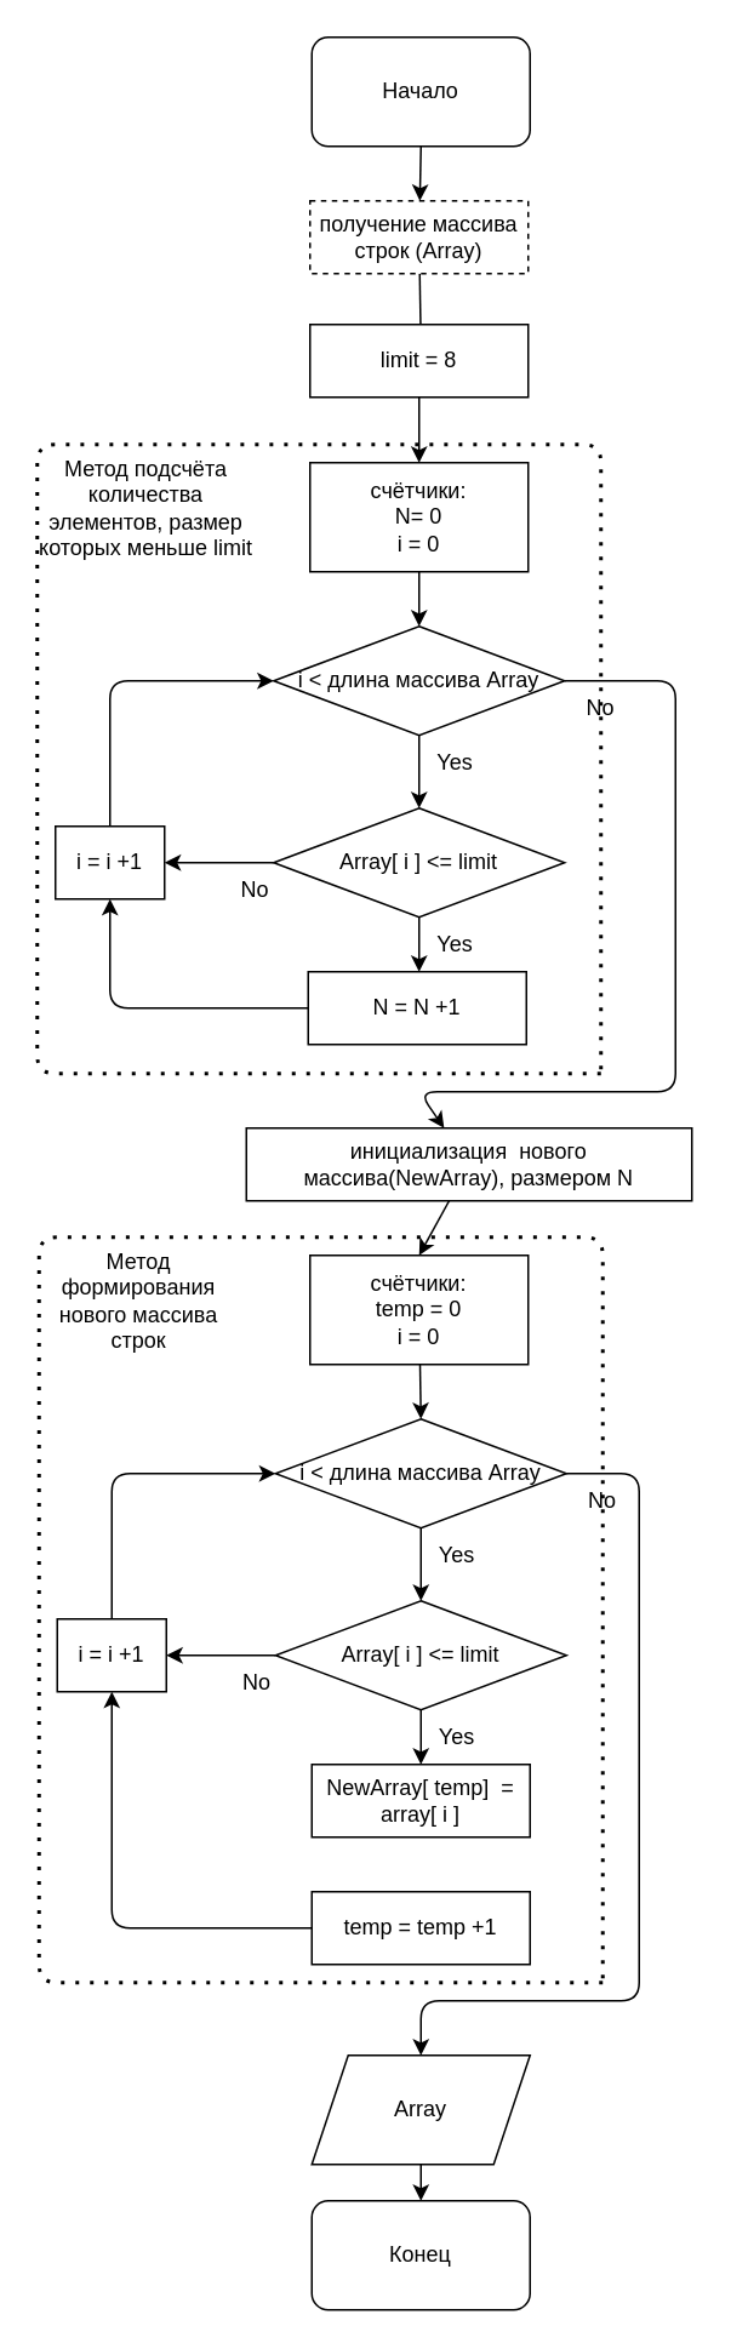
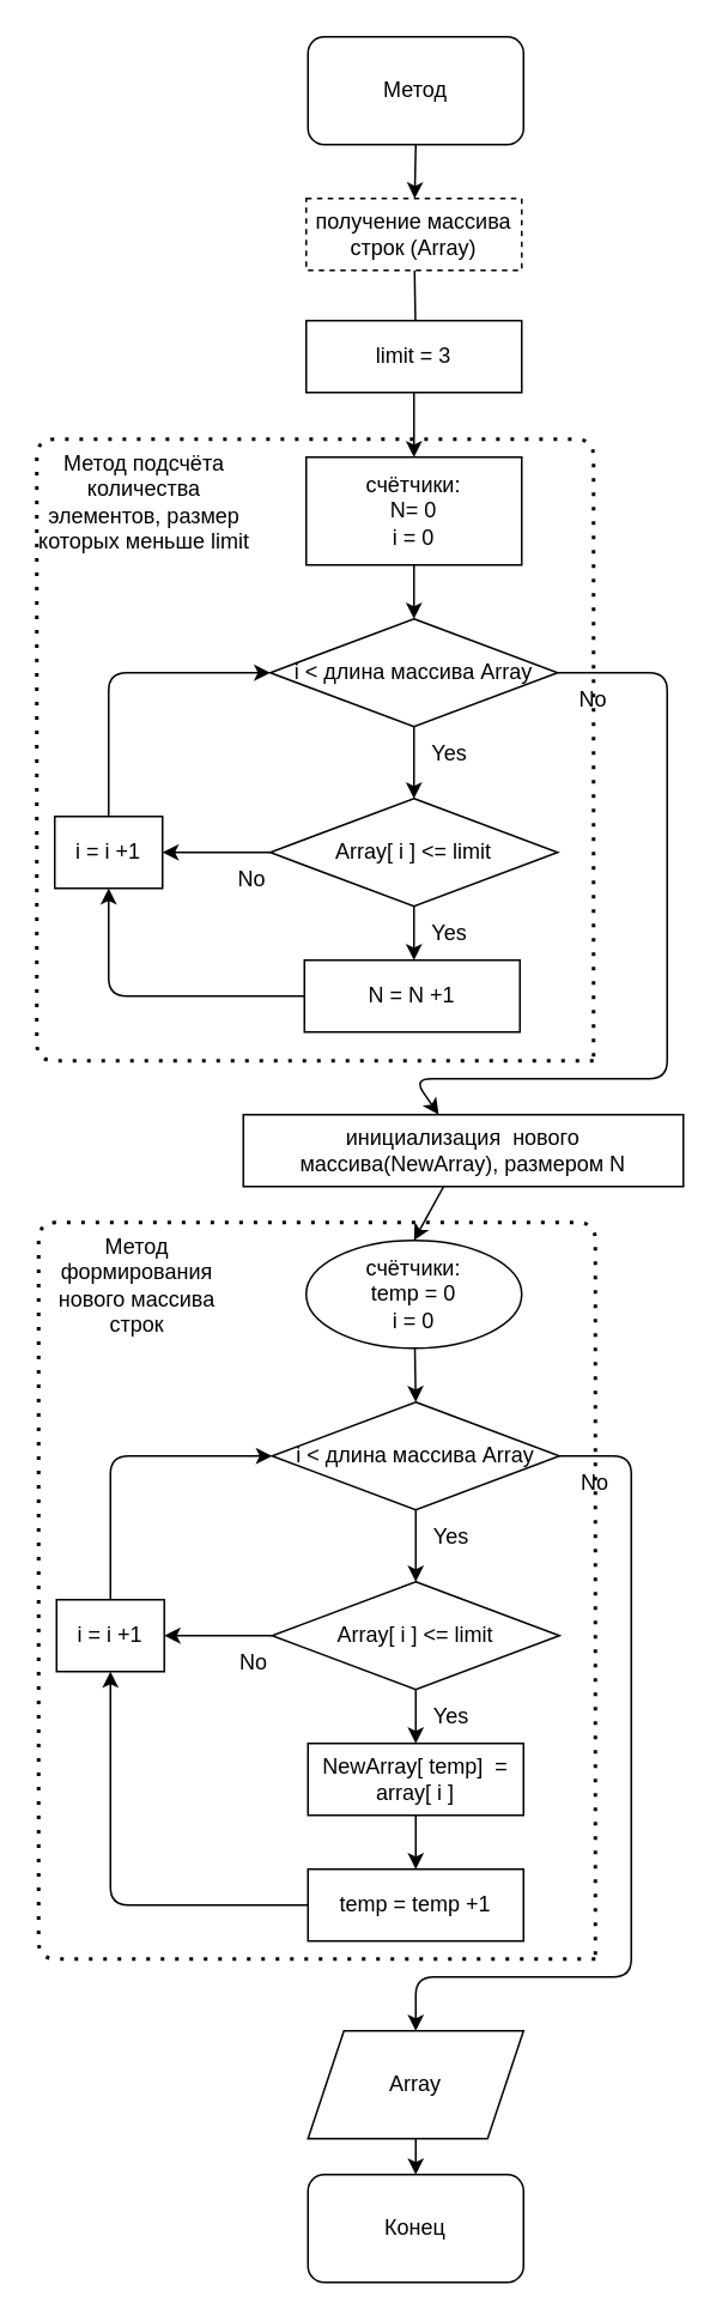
- <mxCell id="47" value="Начало" style="rounded=1;whiteSpace=wrap;html=1;" vertex="1" parent="1"><mxGeometry x="171" y="20" width="120" height="60" as="geometry" /></mxCell>
+ <mxCell id="47" value="Метод" style="rounded=1;whiteSpace=wrap;html=1;" vertex="1" parent="1"><mxGeometry x="171" y="20" width="120" height="60" as="geometry" /></mxCell>
- <mxCell id="45" value="limit = 8" style="rounded=0;whiteSpace=wrap;html=1;" vertex="1" parent="1"><mxGeometry x="170" y="178" width="120" height="40" as="geometry" /></mxCell>
+ <mxCell id="45" value="limit = 3" style="rounded=0;whiteSpace=wrap;html=1;" vertex="1" parent="1"><mxGeometry x="170" y="178" width="120" height="40" as="geometry" /></mxCell>
- <mxCell id="7" value="счётчики:&lt;br&gt;temp = 0&lt;br&gt;i = 0" style="rounded=0;whiteSpace=wrap;html=1;" vertex="1" parent="1"><mxGeometry x="170" y="690" width="120" height="60" as="geometry" /></mxCell>
+ <mxCell id="7" value="счётчики:&lt;br&gt;temp = 0&lt;br&gt;i = 0" style="ellipse;whiteSpace=wrap;html=1;" vertex="1" parent="1"><mxGeometry x="170" y="690" width="120" height="60" as="geometry" /></mxCell>
+ <mxCell id="14" style="edgeStyle=none;html=1;entryX=0.5;entryY=0;entryDx=0;entryDy=0;" edge="1" parent="1" source="15" target="17"><mxGeometry relative="1" as="geometry" /></mxCell>
